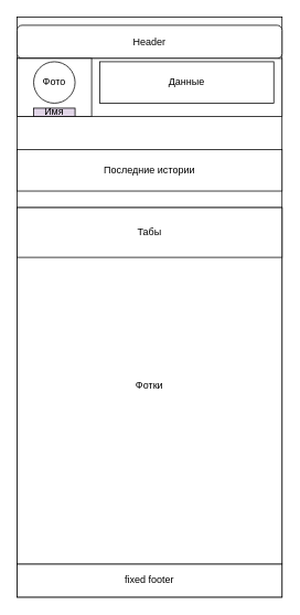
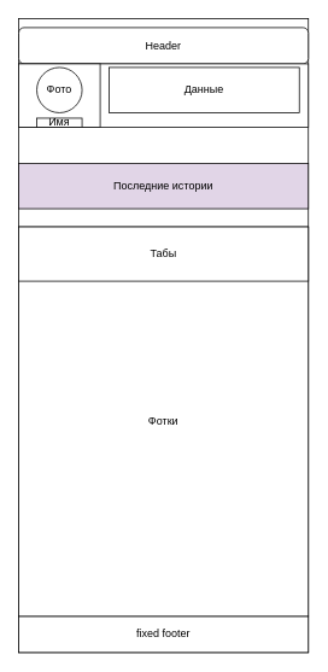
- <mxCell id="8" value="Имя" style="rounded=0;whiteSpace=wrap;html=1;fillColor=#e1d5e7;" vertex="1" parent="1"><mxGeometry x="40" y="130" width="50" height="10" as="geometry" /></mxCell>
+ <mxCell id="8" value="Имя" style="rounded=0;whiteSpace=wrap;html=1;" vertex="1" parent="1"><mxGeometry x="40" y="130" width="50" height="10" as="geometry" /></mxCell>
- <mxCell id="10" value="Последние истории" style="rounded=0;whiteSpace=wrap;html=1;" vertex="1" parent="1"><mxGeometry x="20" y="180" width="320" height="50" as="geometry" /></mxCell>
+ <mxCell id="10" value="Последние истории" style="rounded=0;whiteSpace=wrap;html=1;fillColor=#e1d5e7;" vertex="1" parent="1"><mxGeometry x="20" y="180" width="320" height="50" as="geometry" /></mxCell>
